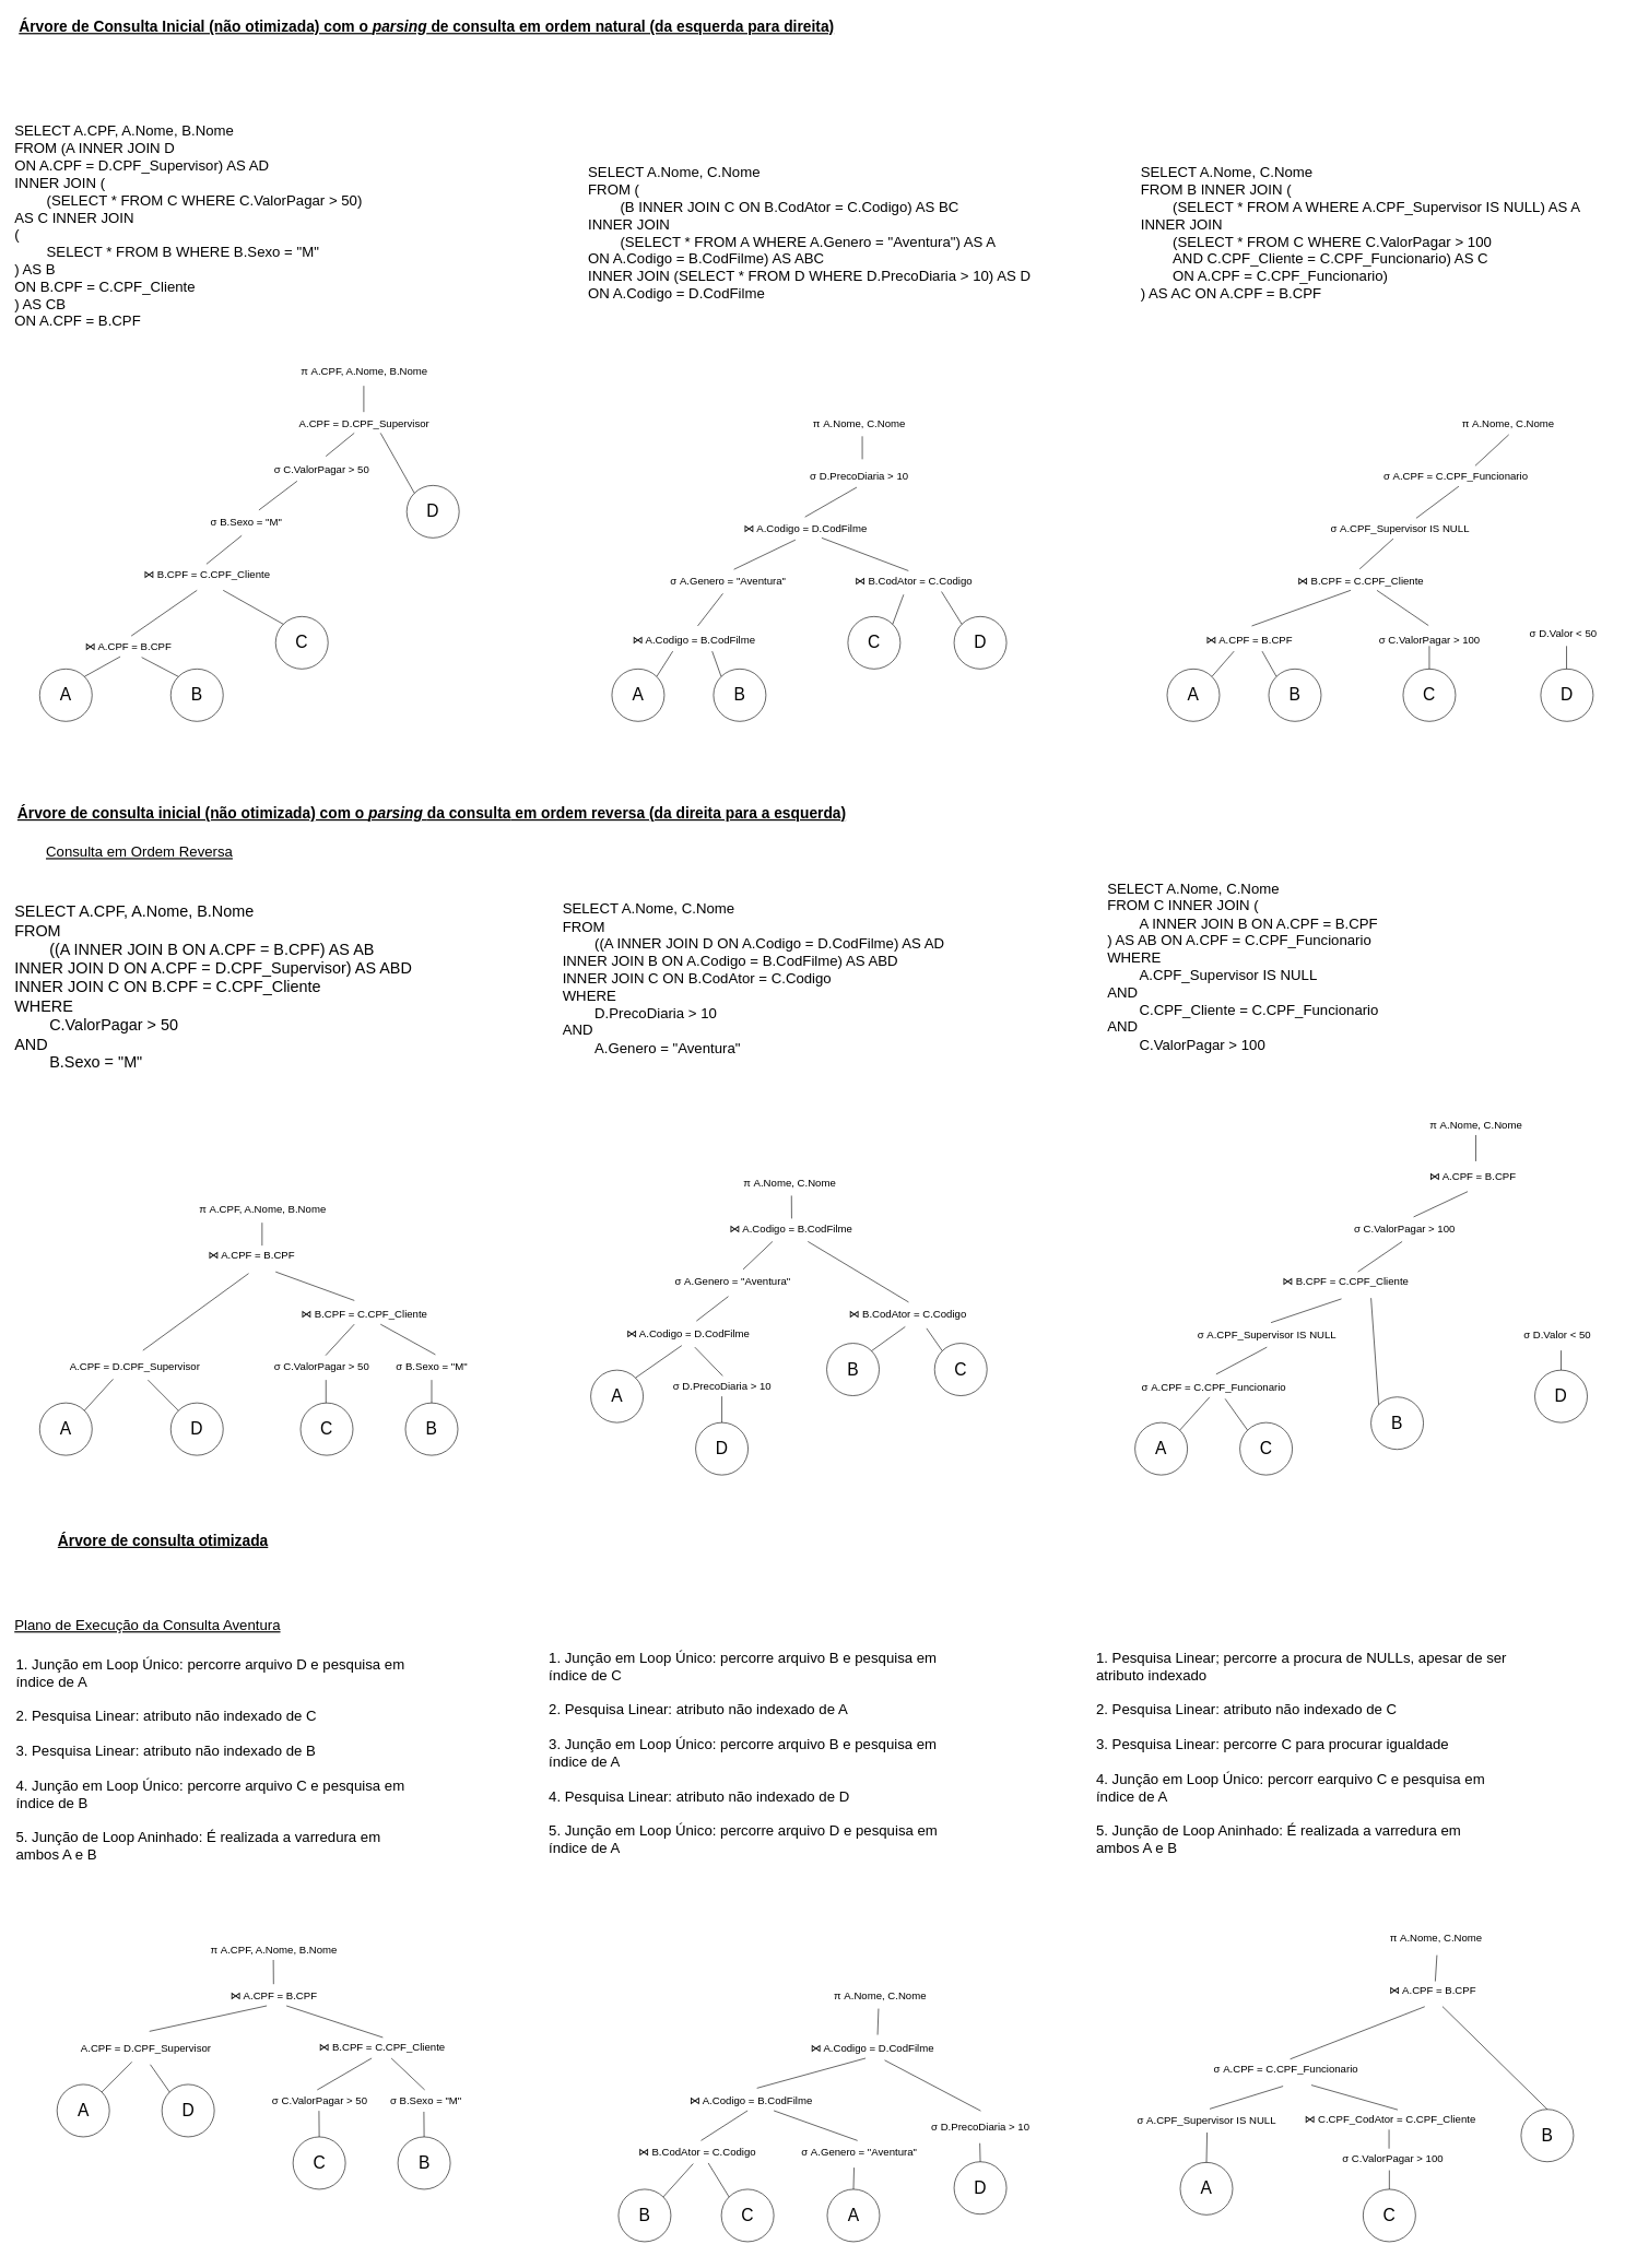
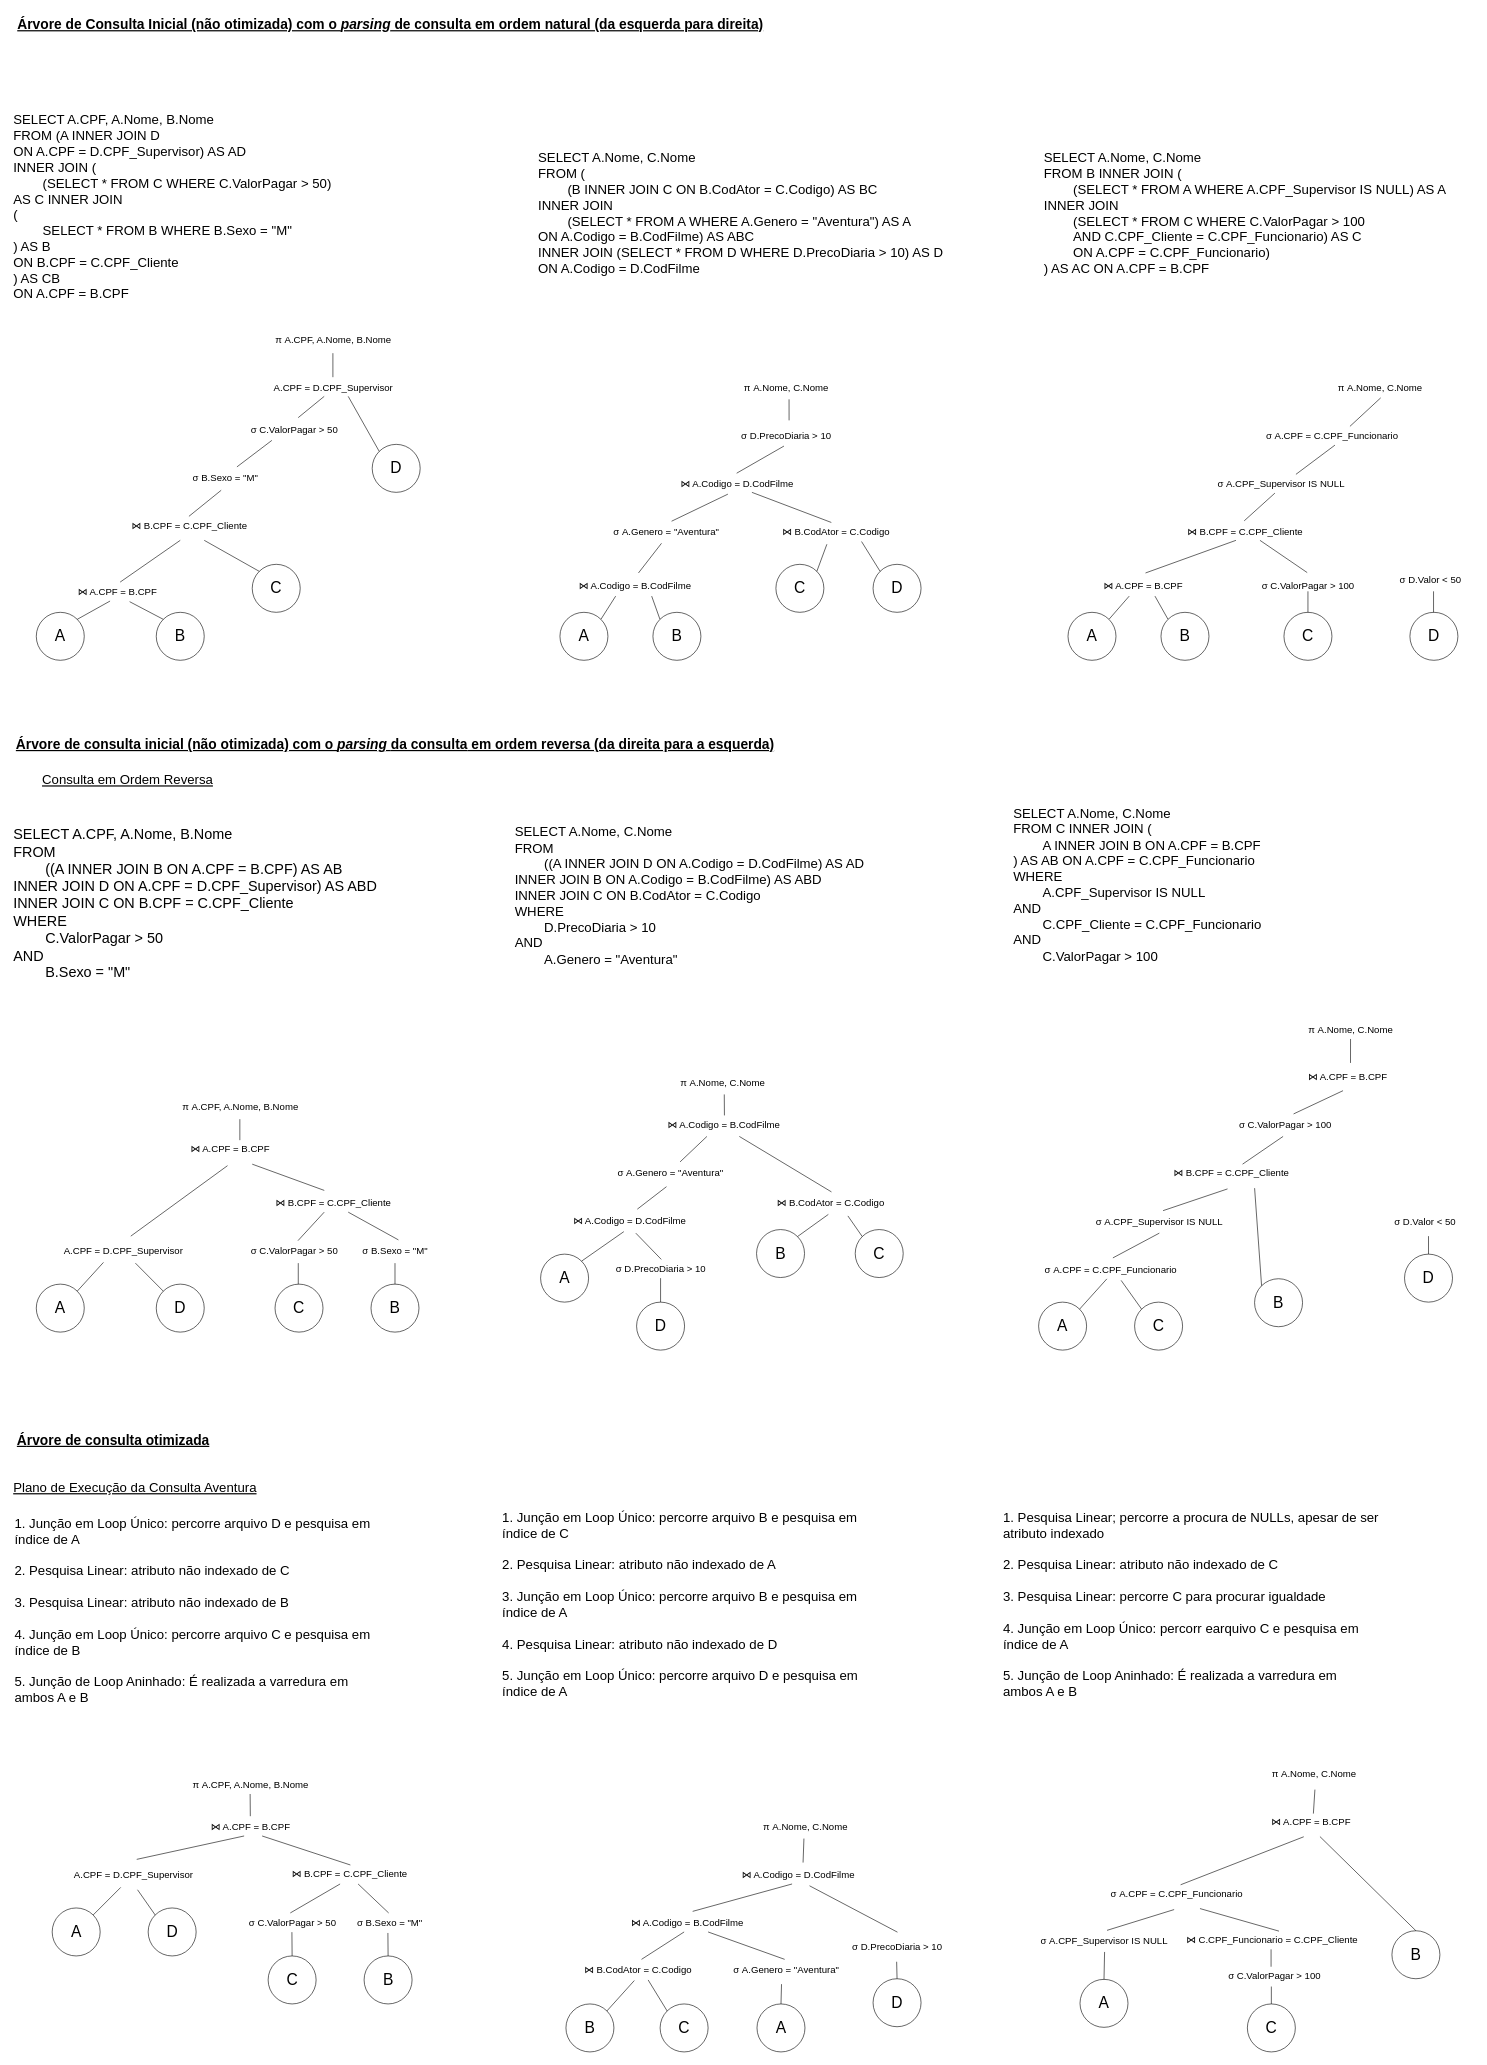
- <mxCell id="80" value="Á&lt;span style=&quot;font-family: inherit; font-size: 23px;&quot;&gt;rvore de consulta otimizada&lt;/span&gt;" style="text;html=1;align=center;verticalAlign=middle;resizable=0;points=[];autosize=1;strokeColor=none;fillColor=none;fontSize=23;fontStyle=5" vertex="1" parent="1"><mxGeometry x="87.5" y="2330" width="320" height="40" as="geometry" /></mxCell>
+ <mxCell id="80" value="Á&lt;span style=&quot;font-family: inherit; font-size: 23px;&quot;&gt;rvore de consulta otimizada&lt;/span&gt;" style="text;html=1;align=center;verticalAlign=middle;resizable=0;points=[];autosize=1;strokeColor=none;fillColor=none;fontSize=23;fontStyle=5" vertex="1" parent="1"><mxGeometry x="27.5" y="2380" width="320" height="40" as="geometry" /></mxCell>
- <mxCell id="103" value="⋈ C.CPF_CodAtor = C.CPF_Cliente" style="text;html=1;align=center;verticalAlign=middle;resizable=0;points=[];autosize=1;strokeColor=none;fillColor=none;fontSize=16;" vertex="1" parent="1"><mxGeometry x="1965" y="3218" width="310" height="30" as="geometry" /></mxCell>
+ <mxCell id="103" value="⋈ C.CPF_Funcionario = C.CPF_Cliente" style="text;html=1;align=center;verticalAlign=middle;resizable=0;points=[];autosize=1;strokeColor=none;fillColor=none;fontSize=16;" vertex="1" parent="1"><mxGeometry x="1965" y="3218" width="310" height="30" as="geometry" /></mxCell>
